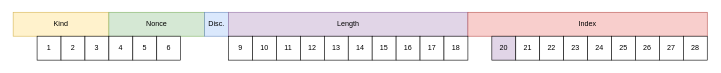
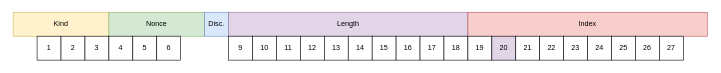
+ <mxCell id="23" value="19" style="rounded=0;whiteSpace=wrap;html=1;" vertex="1" parent="1"><mxGeometry x="780" y="60" width="40" height="40" as="geometry" /></mxCell>
- <mxCell id="32" value="28" style="rounded=0;whiteSpace=wrap;html=1;" vertex="1" parent="1"><mxGeometry x="1140" y="60" width="40" height="40" as="geometry" /></mxCell>
